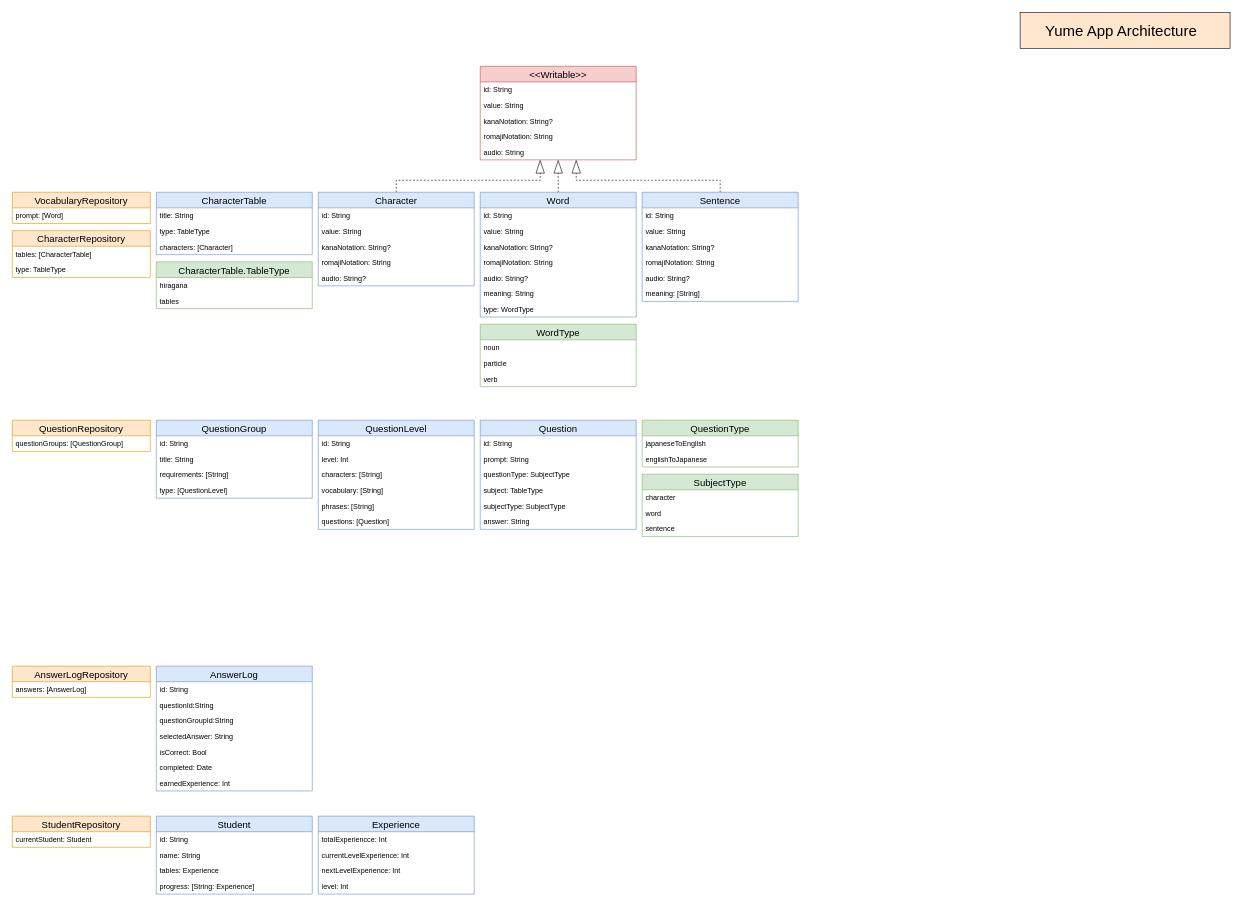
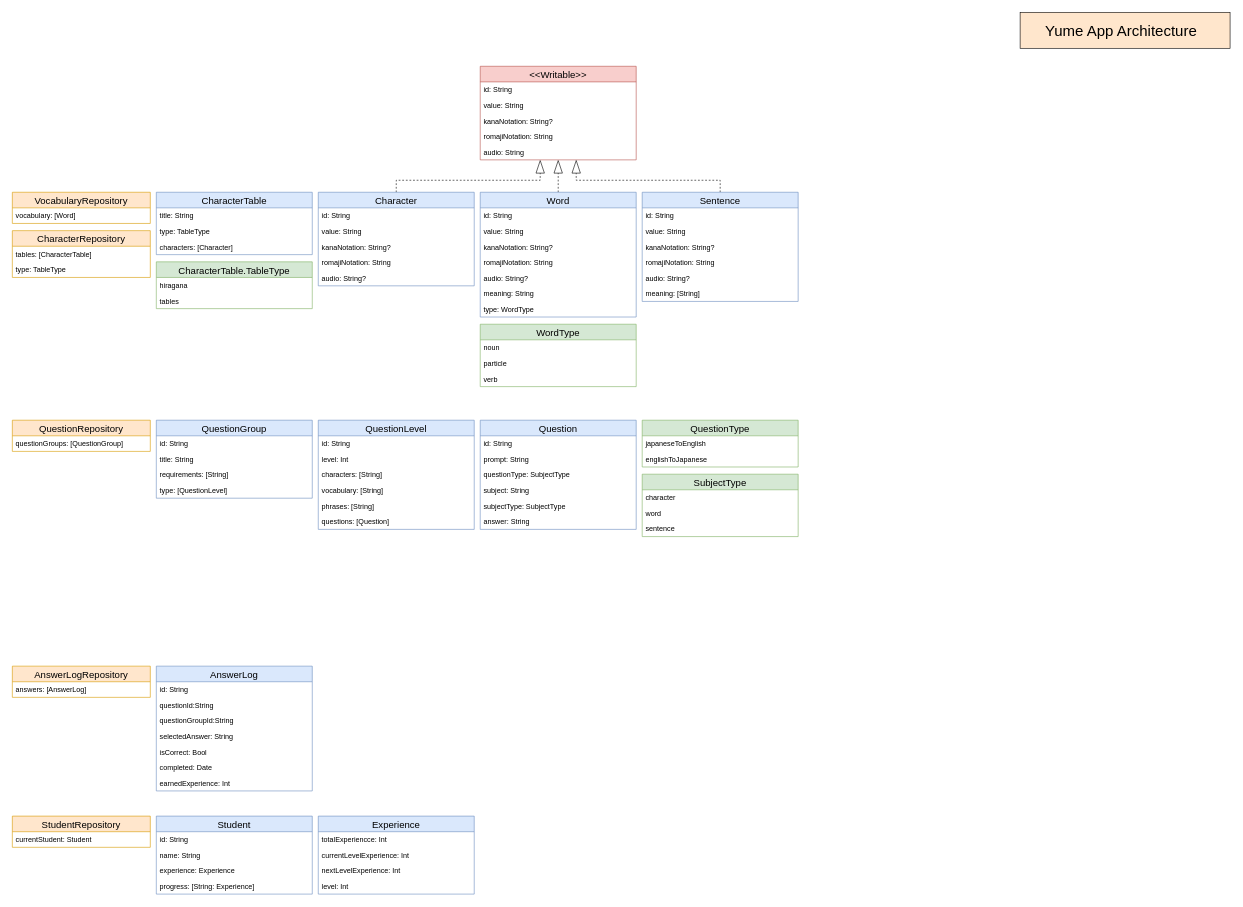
- <mxCell id="29" value="prompt: [Word]" style="text;strokeColor=none;fillColor=none;align=left;verticalAlign=top;spacingLeft=4;spacingRight=4;overflow=hidden;rotatable=0;points=[[0,0.5],[1,0.5]];portConstraint=eastwest;" parent="28" vertex="1"><mxGeometry y="26" width="230" height="26" as="geometry" /></mxCell>
+ <mxCell id="29" value="vocabulary: [Word]" style="text;strokeColor=none;fillColor=none;align=left;verticalAlign=top;spacingLeft=4;spacingRight=4;overflow=hidden;rotatable=0;points=[[0,0.5],[1,0.5]];portConstraint=eastwest;" parent="28" vertex="1"><mxGeometry y="26" width="230" height="26" as="geometry" /></mxCell>
- <mxCell id="40" value="subject: TableType" style="text;align=left;verticalAlign=top;spacingLeft=4;spacingRight=4;overflow=hidden;rotatable=0;points=[[0,0.5],[1,0.5]];portConstraint=eastwest;" parent="36" vertex="1"><mxGeometry y="104" width="260" height="26" as="geometry" /></mxCell>
+ <mxCell id="40" value="subject: String" style="text;align=left;verticalAlign=top;spacingLeft=4;spacingRight=4;overflow=hidden;rotatable=0;points=[[0,0.5],[1,0.5]];portConstraint=eastwest;" parent="36" vertex="1"><mxGeometry y="104" width="260" height="26" as="geometry" /></mxCell>
- <mxCell id="70" value="tables: Experience" style="text;align=left;verticalAlign=top;spacingLeft=4;spacingRight=4;overflow=hidden;rotatable=0;points=[[0,0.5],[1,0.5]];portConstraint=eastwest;" parent="67" vertex="1"><mxGeometry y="78" width="260" height="26" as="geometry" /></mxCell>
+ <mxCell id="70" value="experience: Experience" style="text;align=left;verticalAlign=top;spacingLeft=4;spacingRight=4;overflow=hidden;rotatable=0;points=[[0,0.5],[1,0.5]];portConstraint=eastwest;" parent="67" vertex="1"><mxGeometry y="78" width="260" height="26" as="geometry" /></mxCell>
